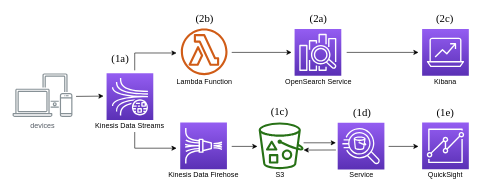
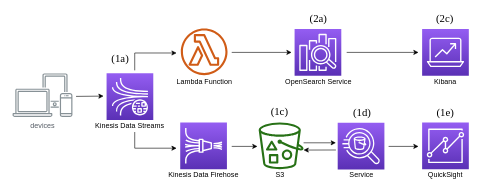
- <mxCell id="43" value="&lt;font face=&quot;Tahoma&quot; style=&quot;font-size: 18px&quot;&gt;(2b)&lt;/font&gt;" style="text;html=1;strokeColor=none;fillColor=none;align=center;verticalAlign=middle;whiteSpace=wrap;rounded=0;" parent="1" vertex="1"><mxGeometry x="321" y="21" width="40" height="20" as="geometry" /></mxCell>
